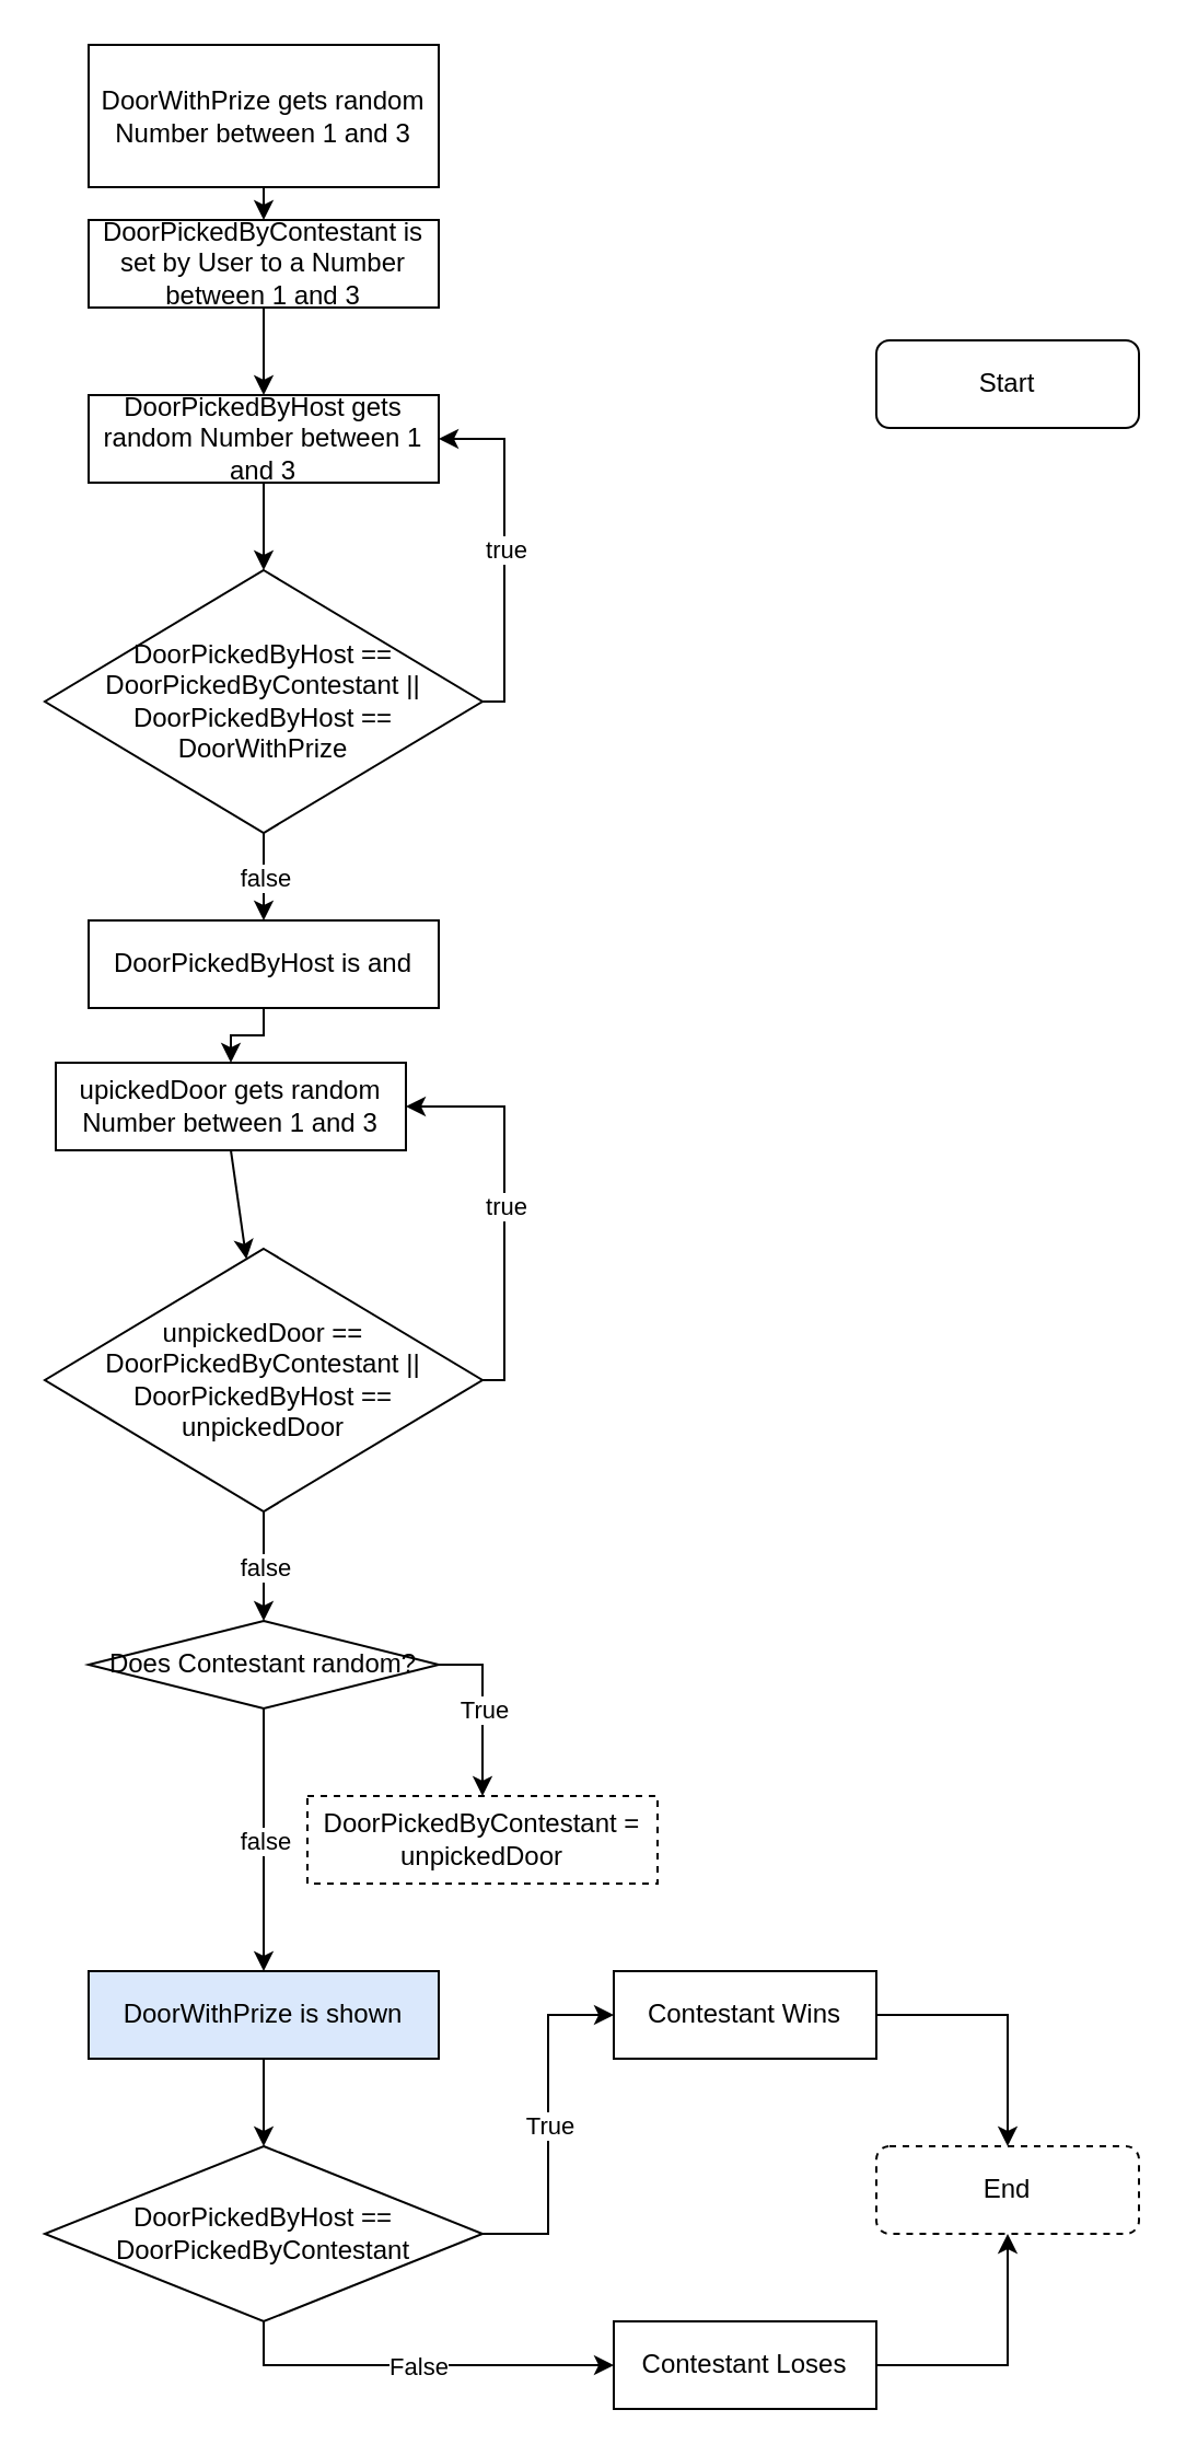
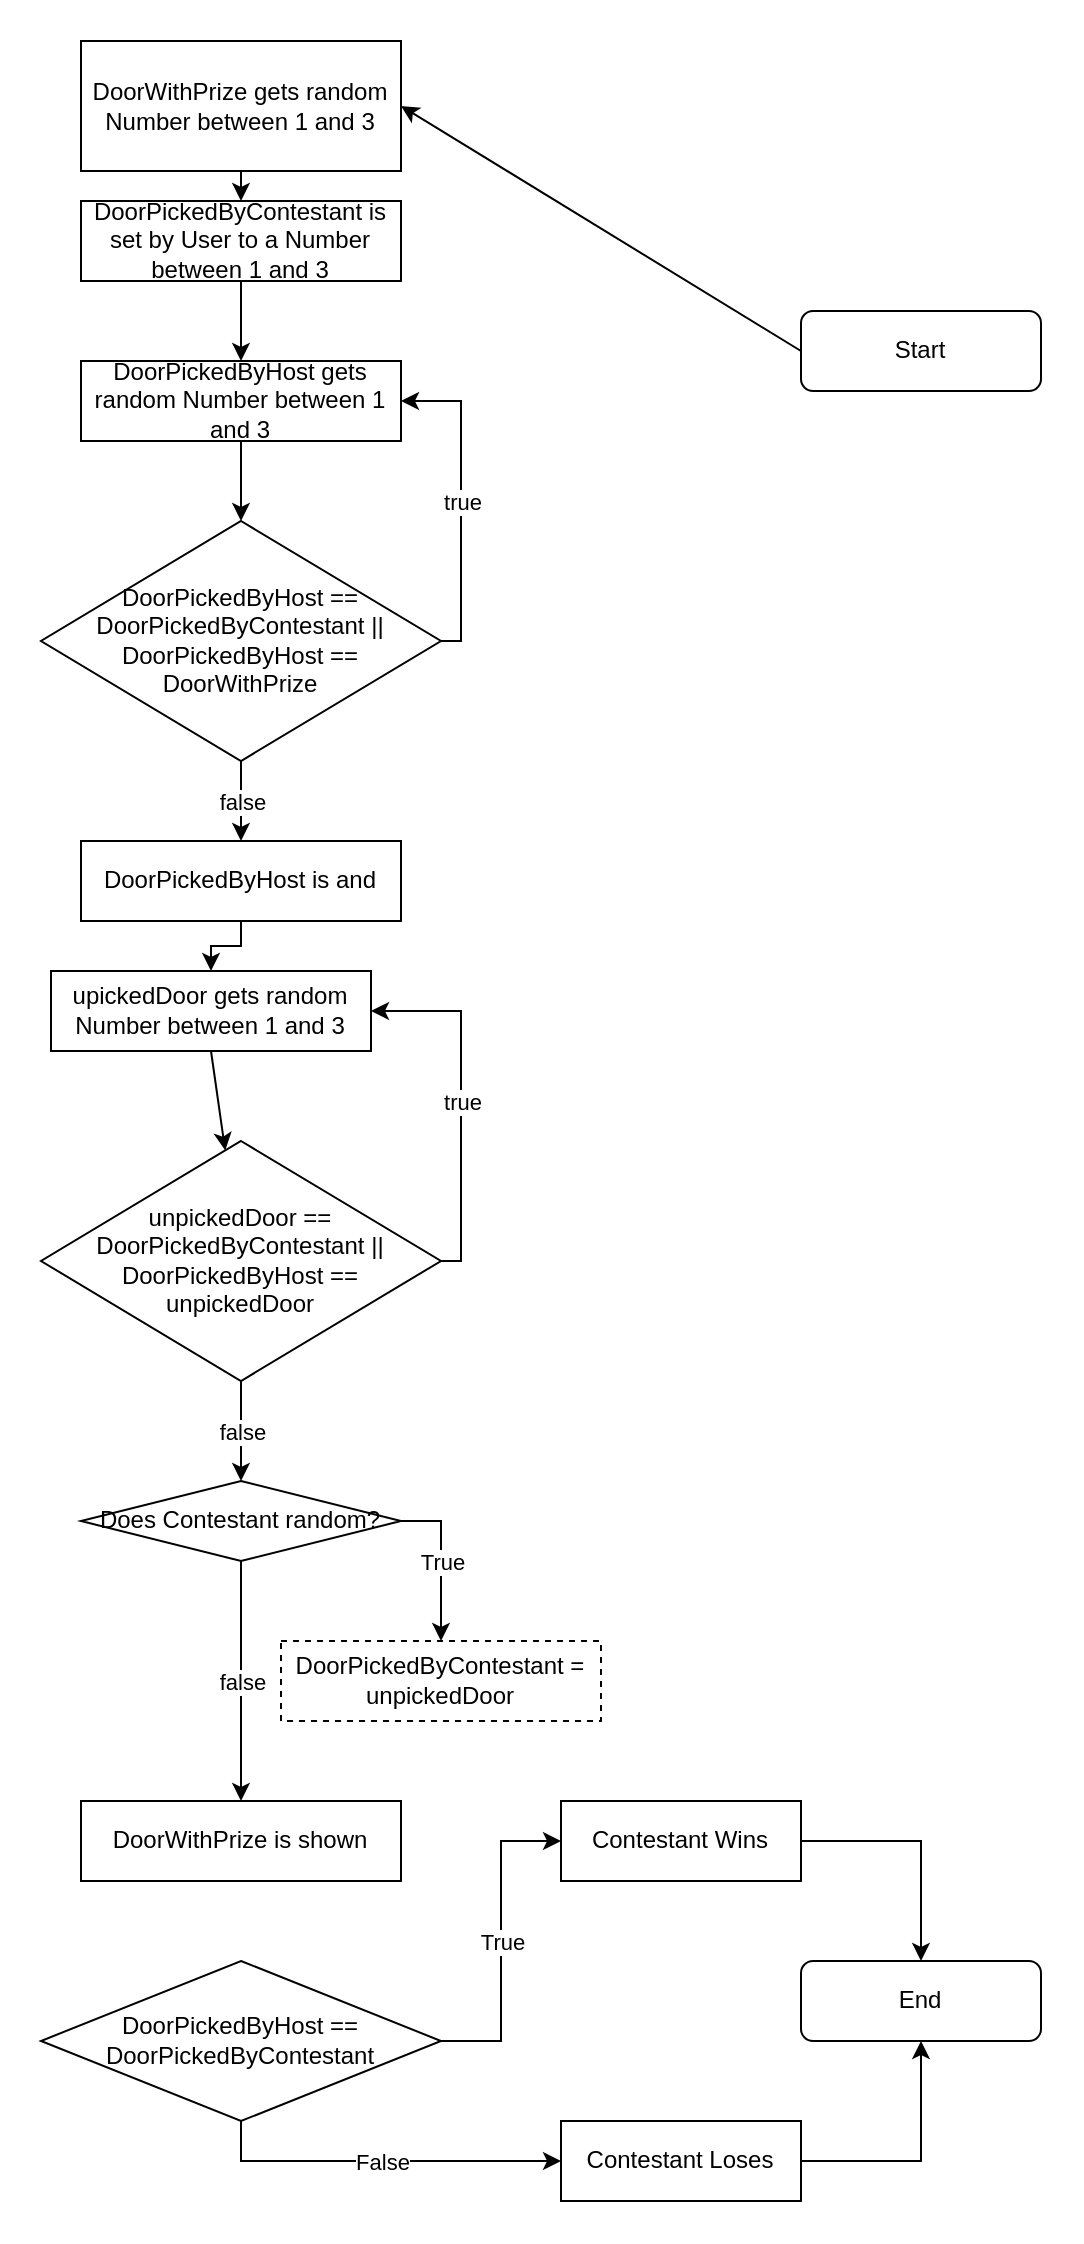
+ <mxCell id="31" value="" style="endArrow=classic;html=1;rounded=0;entryX=1;entryY=0.5;entryDx=0;entryDy=0;exitX=0;exitY=0.5;exitDx=0;exitDy=0;" edge="1" parent="1" source="30" target="2"><mxGeometry width="50" height="50" relative="1" as="geometry"><mxPoint x="320" y="190" as="sourcePoint" /><mxPoint x="370" y="140" as="targetPoint" /></mxGeometry></mxCell>
- <mxCell id="23" value="DoorWithPrize is shown" style="rounded=0;whiteSpace=wrap;html=1;fillColor=#dae8fc;" vertex="1" parent="1"><mxGeometry x="40" y="900" width="160" height="40" as="geometry" /></mxCell>
+ <mxCell id="23" value="DoorWithPrize is shown" style="rounded=0;whiteSpace=wrap;html=1;" vertex="1" parent="1"><mxGeometry x="40" y="900" width="160" height="40" as="geometry" /></mxCell>
- <mxCell id="32" value="" style="endArrow=classic;html=1;rounded=0;exitX=0.5;exitY=1;exitDx=0;exitDy=0;entryX=0.5;entryY=0;entryDx=0;entryDy=0;" edge="1" parent="1" source="23" target="29"><mxGeometry width="50" height="50" relative="1" as="geometry"><mxPoint x="270" y="980" as="sourcePoint" /><mxPoint x="320" y="930" as="targetPoint" /></mxGeometry></mxCell>
- <mxCell id="39" value="End" style="rounded=1;whiteSpace=wrap;html=1;dashed=1;" vertex="1" parent="1"><mxGeometry x="400" y="980" width="120" height="40" as="geometry" /></mxCell>
+ <mxCell id="39" value="End" style="rounded=1;whiteSpace=wrap;html=1;" vertex="1" parent="1"><mxGeometry x="400" y="980" width="120" height="40" as="geometry" /></mxCell>
